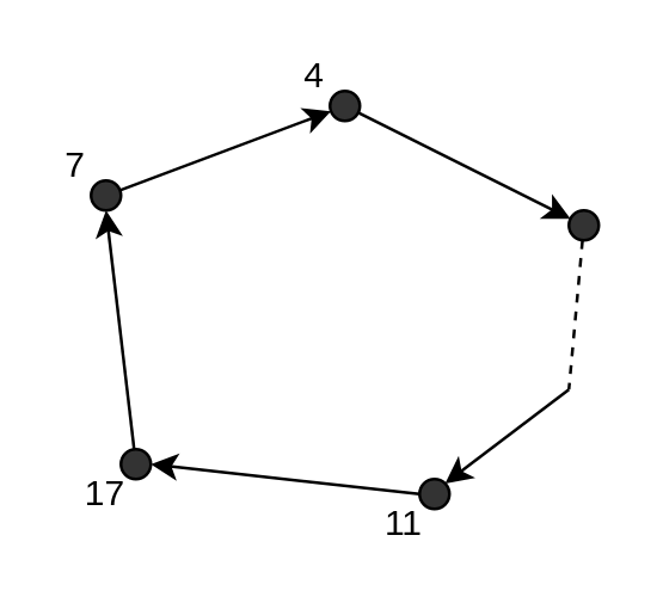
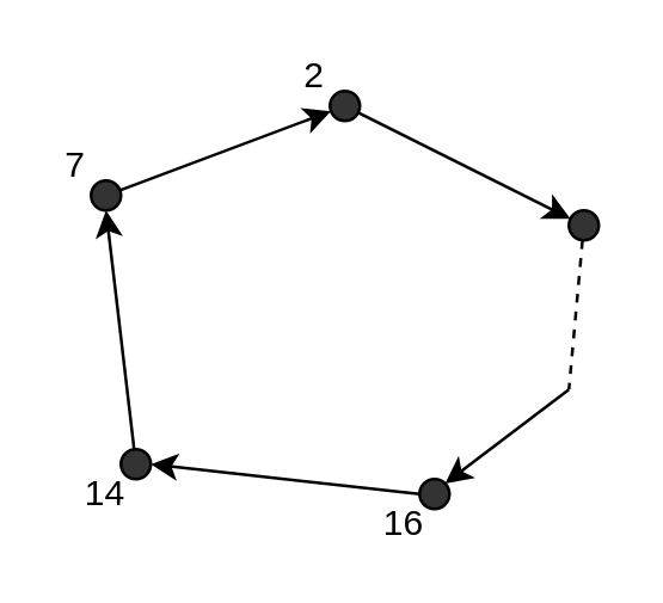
- <mxCell id="14" value="4" style="text;html=1;strokeColor=none;fillColor=none;align=center;verticalAlign=middle;whiteSpace=wrap;rounded=0;" vertex="1" parent="1"><mxGeometry x="100" y="20" width="10" height="10" as="geometry" /></mxCell>
+ <mxCell id="14" value="2" style="text;html=1;strokeColor=none;fillColor=none;align=center;verticalAlign=middle;whiteSpace=wrap;rounded=0;" vertex="1" parent="1"><mxGeometry x="100" y="20" width="10" height="10" as="geometry" /></mxCell>
- <mxCell id="15" value="17" style="text;html=1;strokeColor=none;fillColor=none;align=center;verticalAlign=middle;whiteSpace=wrap;rounded=0;" vertex="1" parent="1"><mxGeometry x="30" y="160" width="10" height="10" as="geometry" /></mxCell>
+ <mxCell id="15" value="14" style="text;html=1;strokeColor=none;fillColor=none;align=center;verticalAlign=middle;whiteSpace=wrap;rounded=0;" vertex="1" parent="1"><mxGeometry x="30" y="160" width="10" height="10" as="geometry" /></mxCell>
- <mxCell id="16" value="11" style="text;html=1;strokeColor=none;fillColor=none;align=center;verticalAlign=middle;whiteSpace=wrap;rounded=0;" vertex="1" parent="1"><mxGeometry x="130" y="170" width="10" height="10" as="geometry" /></mxCell>
+ <mxCell id="16" value="16" style="text;html=1;strokeColor=none;fillColor=none;align=center;verticalAlign=middle;whiteSpace=wrap;rounded=0;" vertex="1" parent="1"><mxGeometry x="130" y="170" width="10" height="10" as="geometry" /></mxCell>
